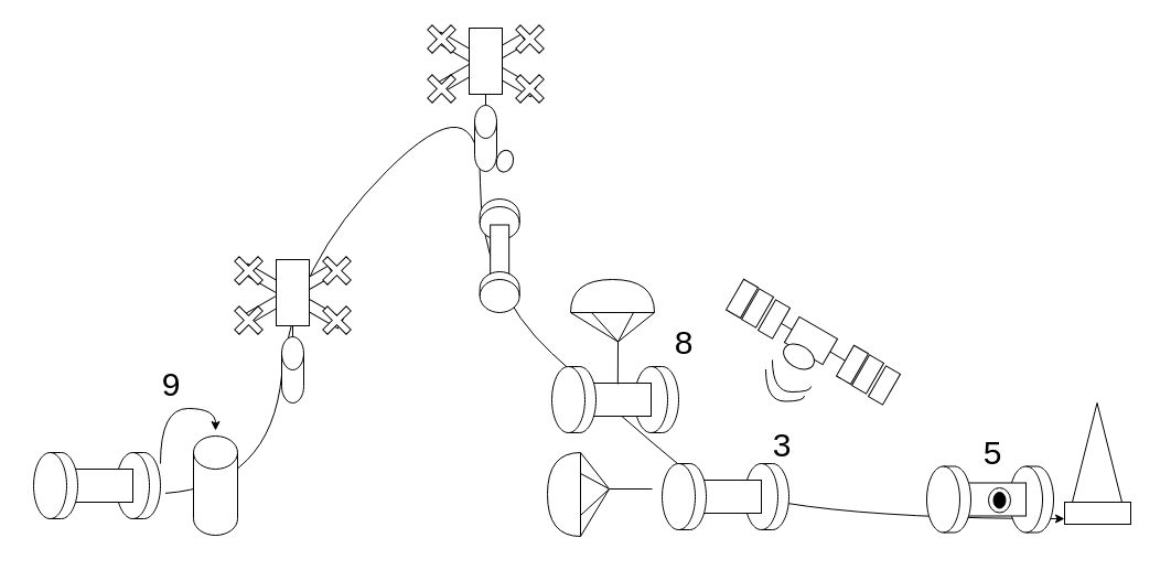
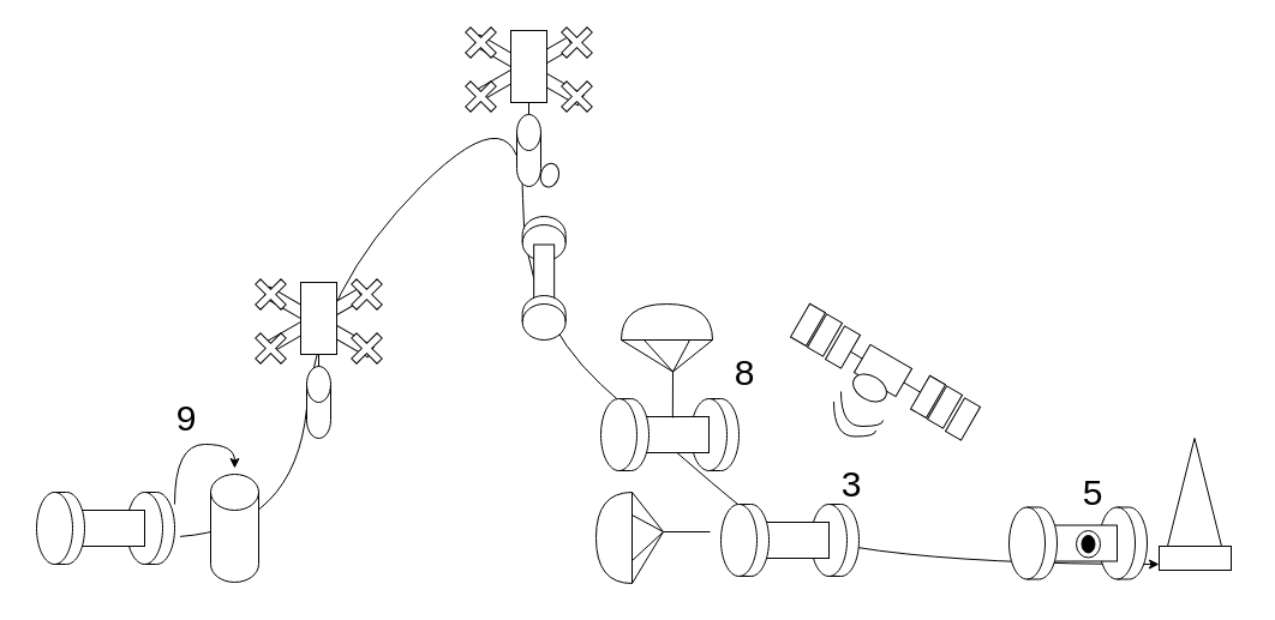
- <mxCell id="71" value="&lt;font style=&quot;font-size: 30px;&quot;&gt;5&lt;/font&gt;" style="text;html=1;strokeColor=none;fillColor=none;align=center;verticalAlign=middle;whiteSpace=wrap;rounded=0;" vertex="1" parent="1"><mxGeometry x="870" y="395" width="60" height="30" as="geometry" /></mxCell>
+ <mxCell id="71" value="&lt;font style=&quot;font-size: 30px;&quot;&gt;5&lt;/font&gt;" style="text;html=1;strokeColor=none;fillColor=none;align=center;verticalAlign=middle;whiteSpace=wrap;rounded=0;" vertex="1" parent="1"><mxGeometry x="880" y="395" width="60" height="30" as="geometry" /></mxCell>
